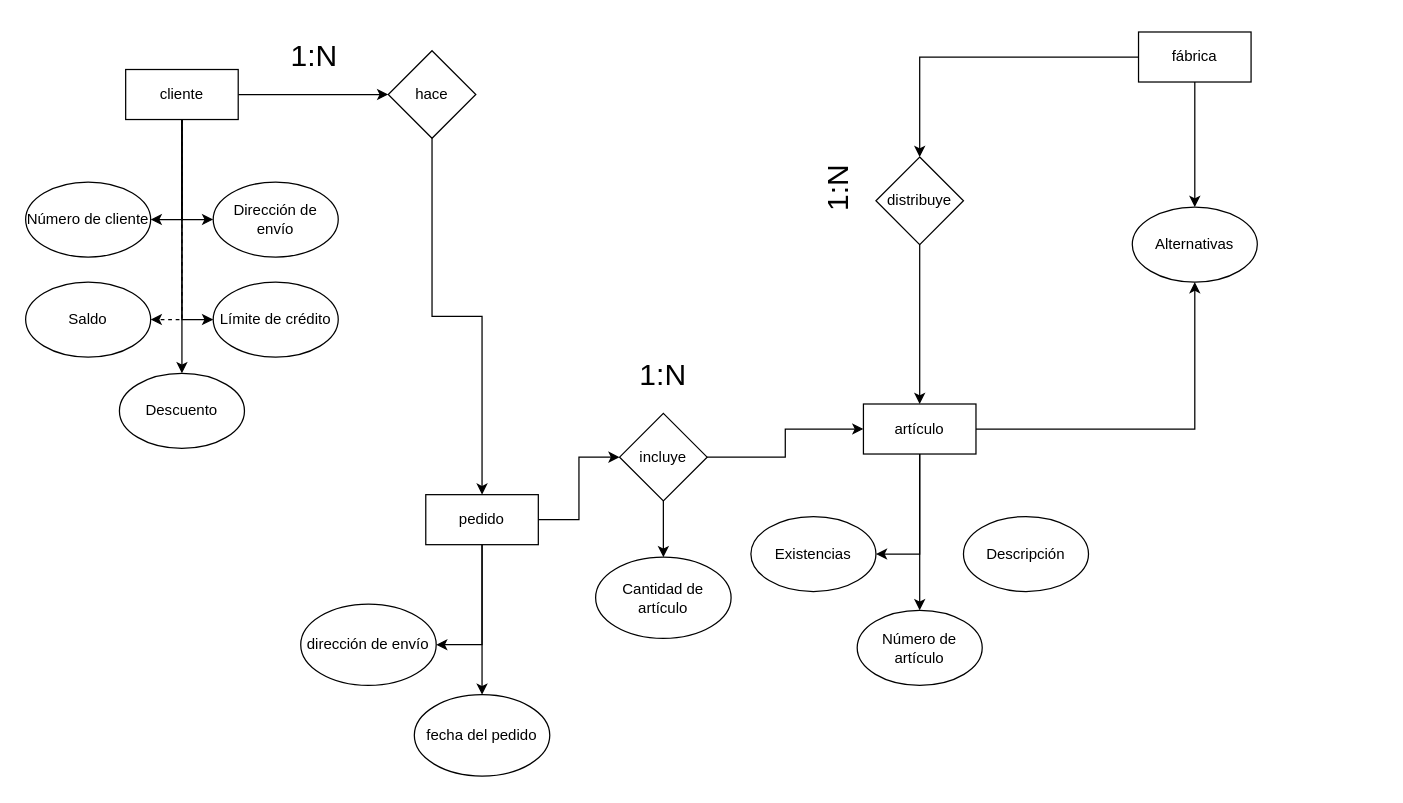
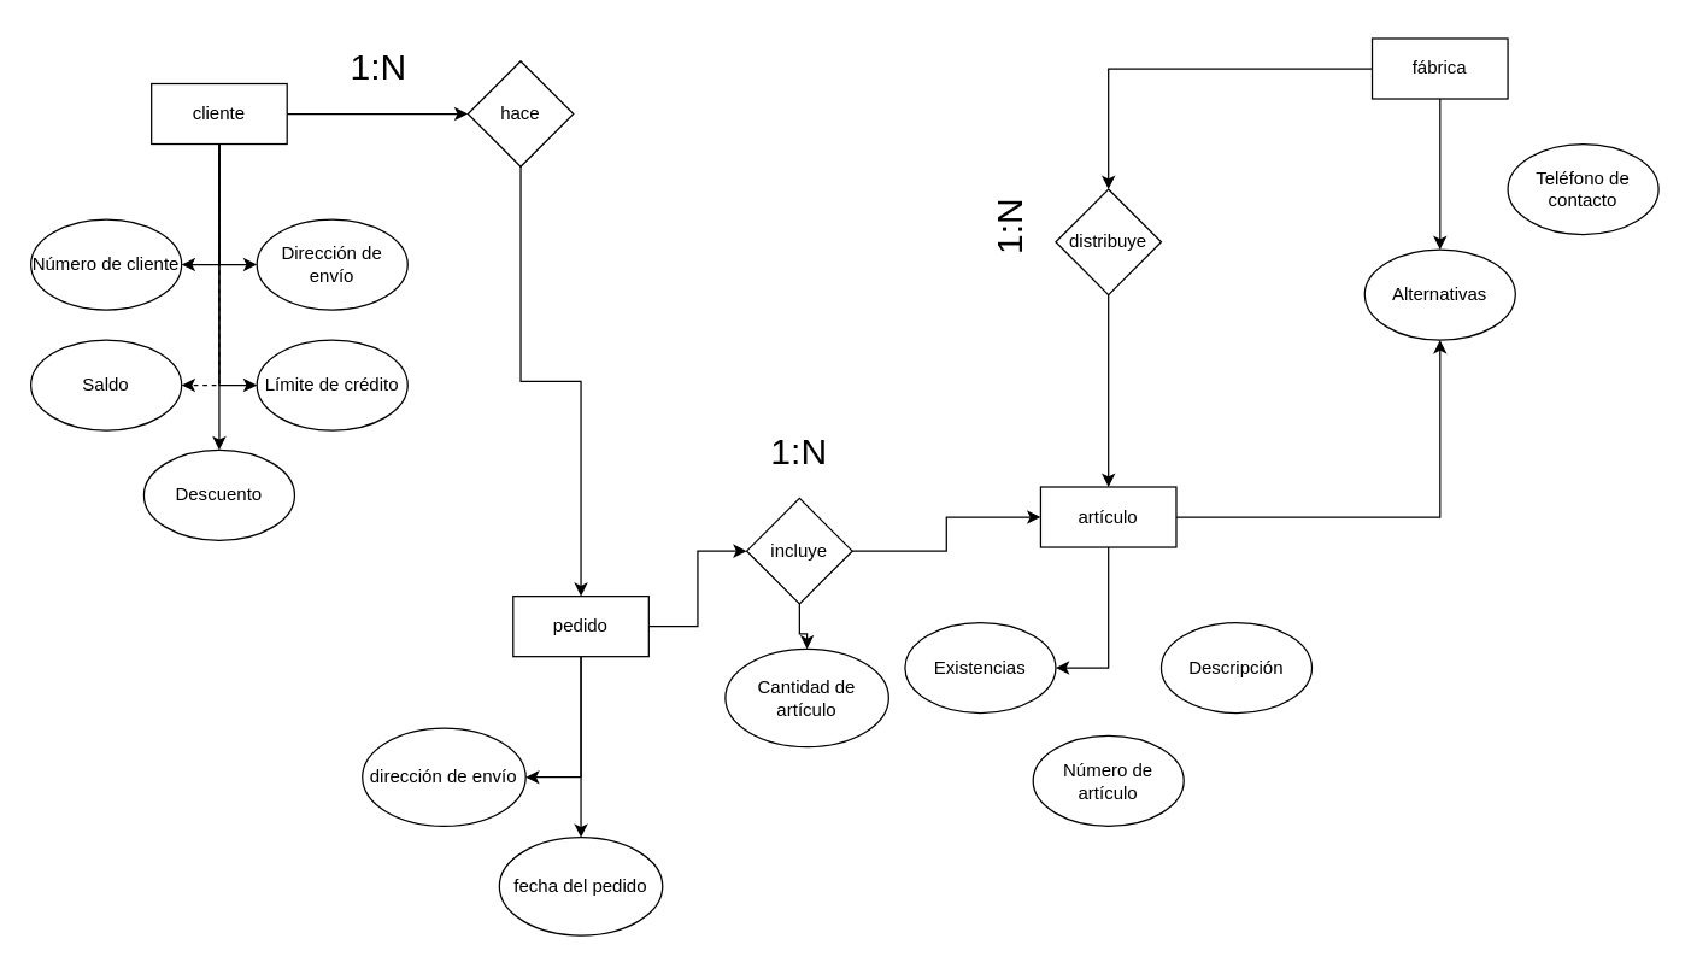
+ <mxCell id="30" value="Teléfono de contacto" style="ellipse;whiteSpace=wrap;html=1;" vertex="1" parent="1"><mxGeometry x="1000" y="95" width="100" height="60" as="geometry" /></mxCell>
- <mxCell id="16" style="edgeStyle=orthogonalEdgeStyle;rounded=0;orthogonalLoop=1;jettySize=auto;html=1;" edge="1" parent="1" source="17" target="18"><mxGeometry relative="1" as="geometry" /></mxCell>
- <mxCell id="26" value="Cantidad de artículo" style="ellipse;whiteSpace=wrap;html=1;" vertex="1" parent="1"><mxGeometry x="475.83" y="445" width="108.33" height="65" as="geometry" /></mxCell>
+ <mxCell id="26" value="Cantidad de artículo" style="ellipse;whiteSpace=wrap;html=1;" vertex="1" parent="1"><mxGeometry x="480.83" y="430" width="108.33" height="65" as="geometry" /></mxCell>
